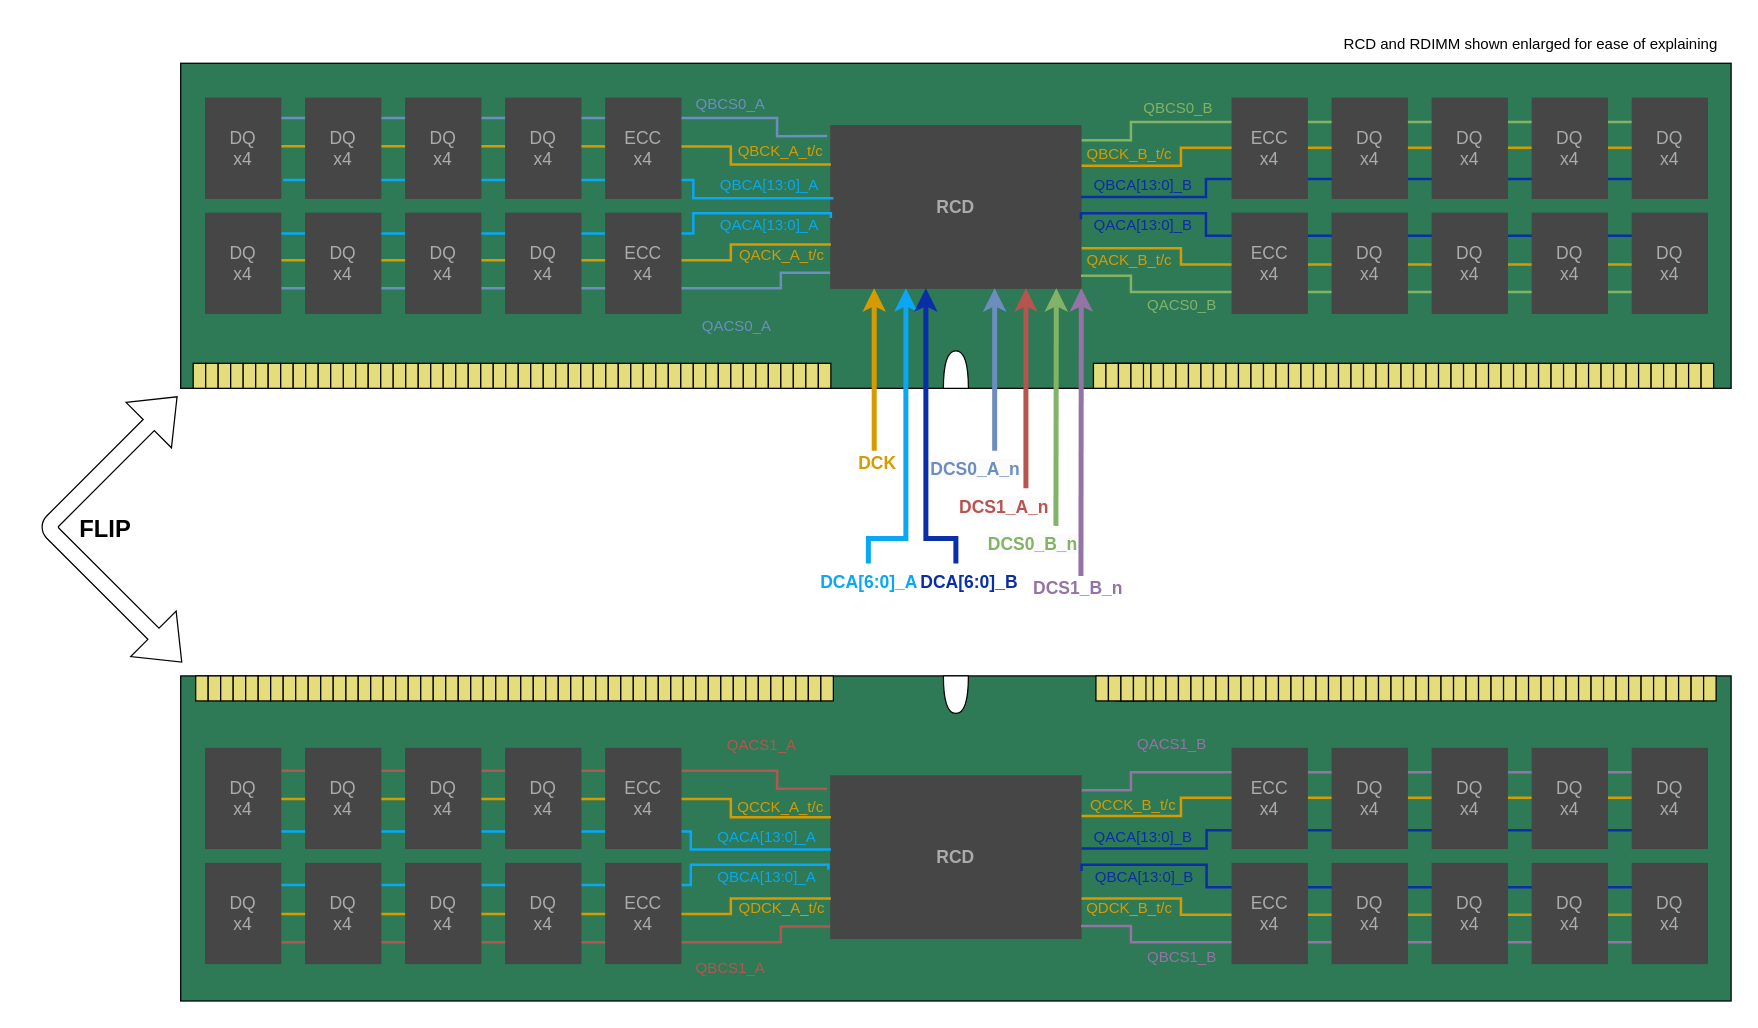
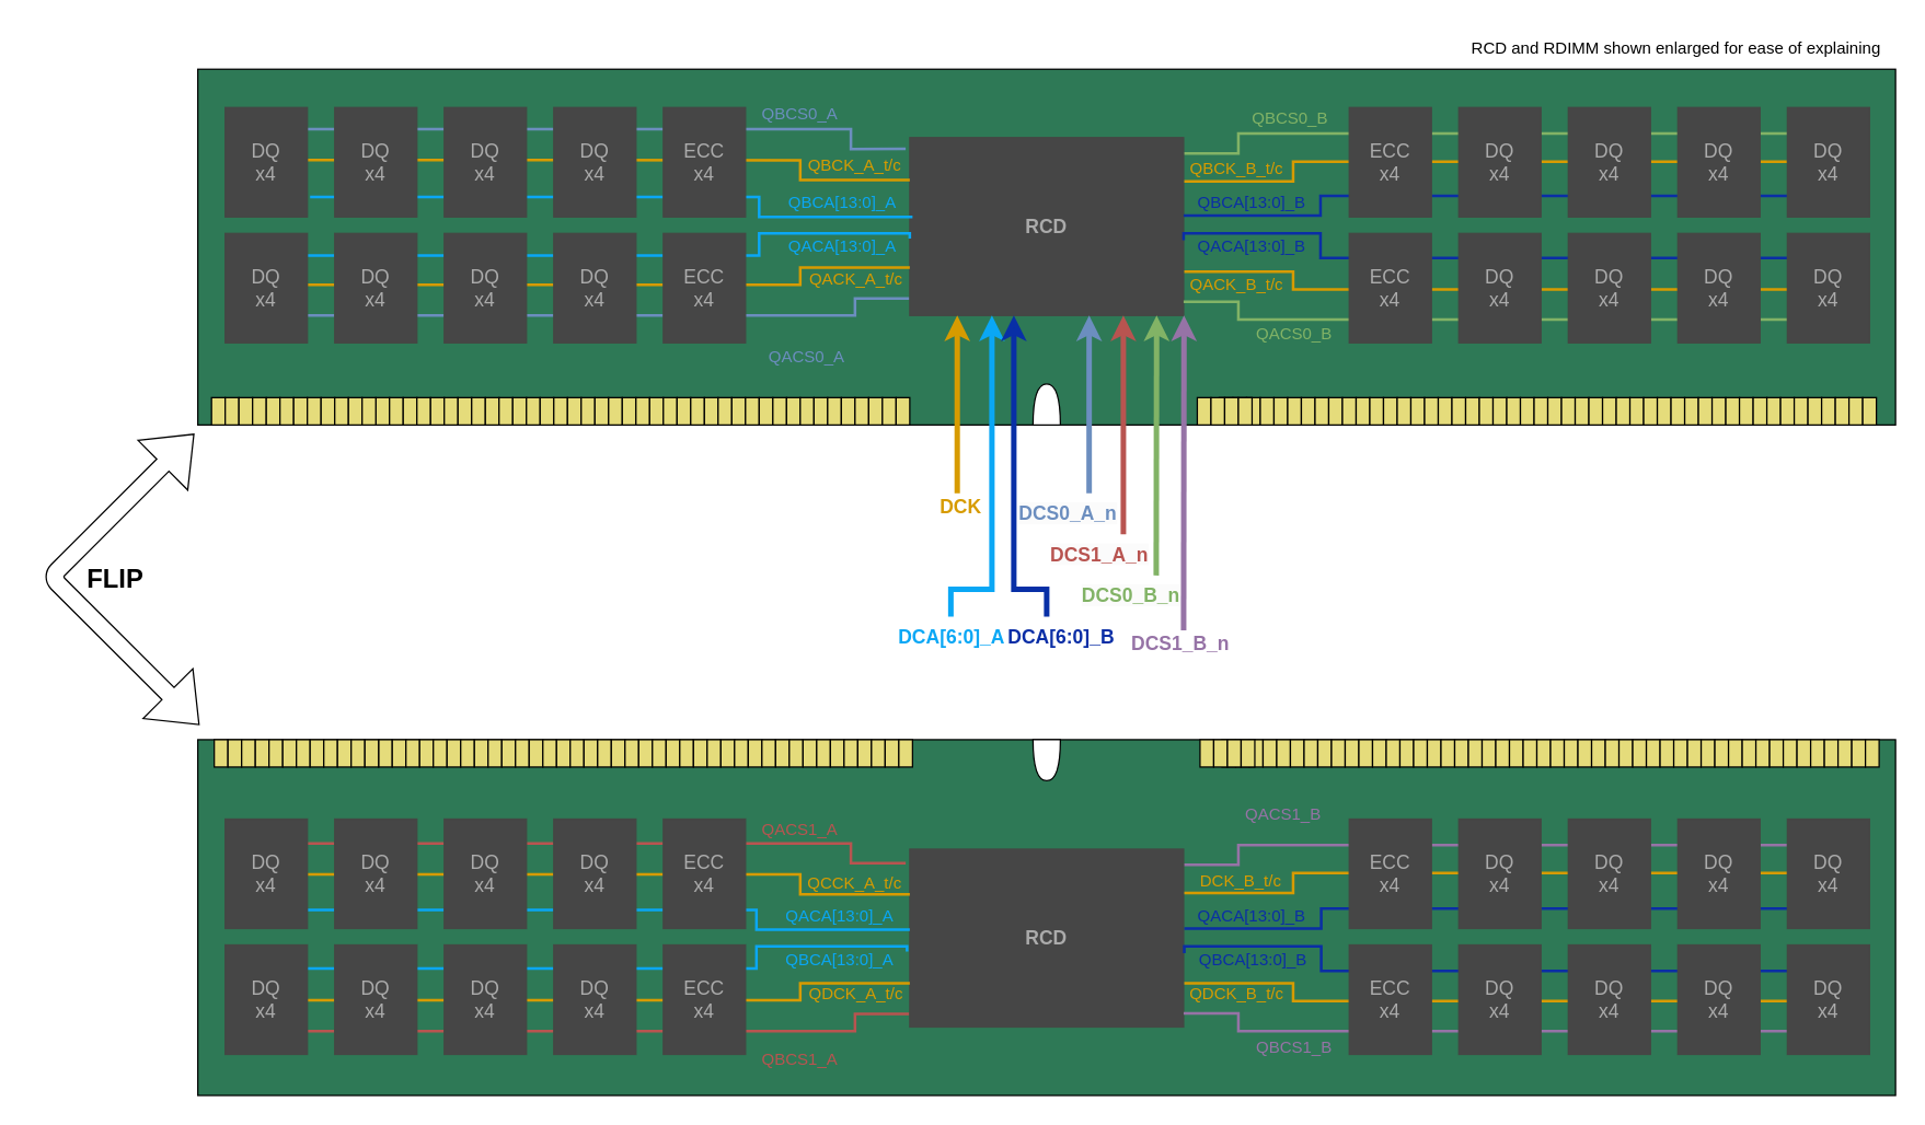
- <mxCell id="244" value="QACS1_A" style="text;html=1;align=center;verticalAlign=middle;whiteSpace=wrap;rounded=0;fontColor=#b85450;" vertex="1" parent="1"><mxGeometry x="561" y="581" width="60" height="30" as="geometry" /></mxCell>
+ <mxCell id="244" value="QACS1_A" style="text;html=1;align=center;verticalAlign=middle;whiteSpace=wrap;rounded=0;fontColor=#b85450;" vertex="1" parent="1"><mxGeometry x="536" y="591" width="60" height="30" as="geometry" /></mxCell>
- <mxCell id="257" value="QCCK_B_t/c" style="text;html=1;align=center;verticalAlign=middle;whiteSpace=wrap;rounded=0;fontColor=#d79b00;" vertex="1" parent="1"><mxGeometry x="858" y="629" width="60" height="30" as="geometry" /></mxCell>
+ <mxCell id="257" value="DCK_B_t/c" style="text;html=1;align=center;verticalAlign=middle;whiteSpace=wrap;rounded=0;fontColor=#d79b00;" vertex="1" parent="1"><mxGeometry x="858" y="629" width="60" height="30" as="geometry" /></mxCell>
